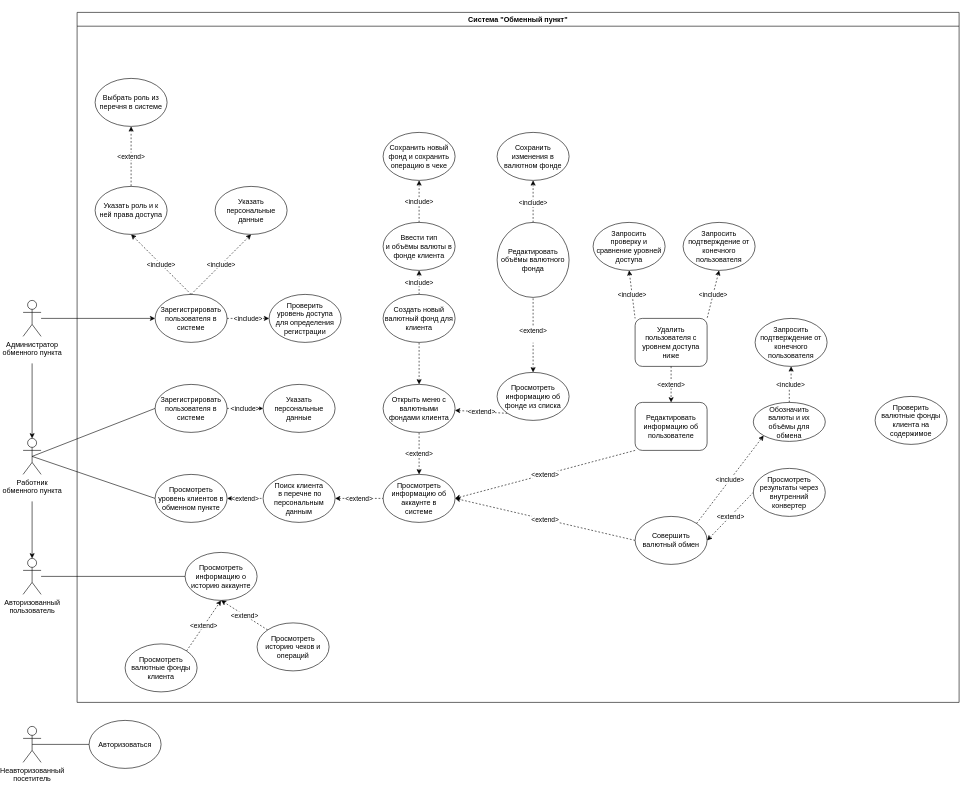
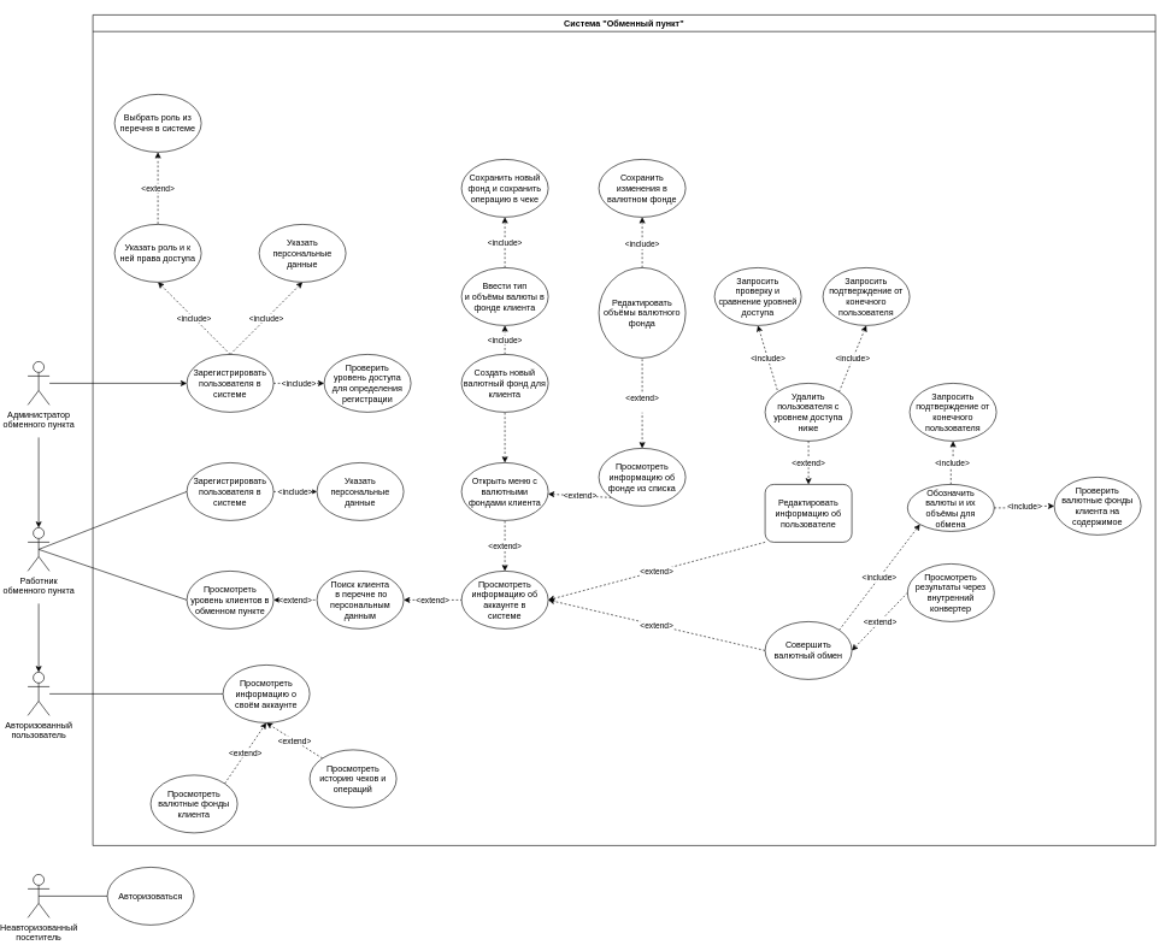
- <mxCell id="43" value="Удалить пользователя с уровнем доступа ниже" style="whiteSpace=wrap;html=1;rounded=1;" parent="12" vertex="1"><mxGeometry x="930" y="510" width="120" height="80" as="geometry" /></mxCell>
+ <mxCell id="43" value="Удалить пользователя с уровнем доступа ниже" style="ellipse;whiteSpace=wrap;html=1;" parent="12" vertex="1"><mxGeometry x="930" y="510" width="120" height="80" as="geometry" /></mxCell>
+ <mxCell id="48" value="&amp;lt;include&amp;gt;" style="edgeStyle=orthogonalEdgeStyle;rounded=0;orthogonalLoop=1;jettySize=auto;html=1;exitX=1;exitY=0.5;exitDx=0;exitDy=0;dashed=1;" parent="12" source="40" target="42" edge="1"><mxGeometry relative="1" as="geometry" /></mxCell>
- <mxCell id="28" value="Просмотреть информацию о историю аккаунте" style="ellipse;whiteSpace=wrap;html=1;" parent="12" vertex="1"><mxGeometry x="180" y="900" width="120" height="80" as="geometry" /></mxCell>
+ <mxCell id="28" value="Просмотреть информацию о своём аккаунте" style="ellipse;whiteSpace=wrap;html=1;" parent="12" vertex="1"><mxGeometry x="180" y="900" width="120" height="80" as="geometry" /></mxCell>
